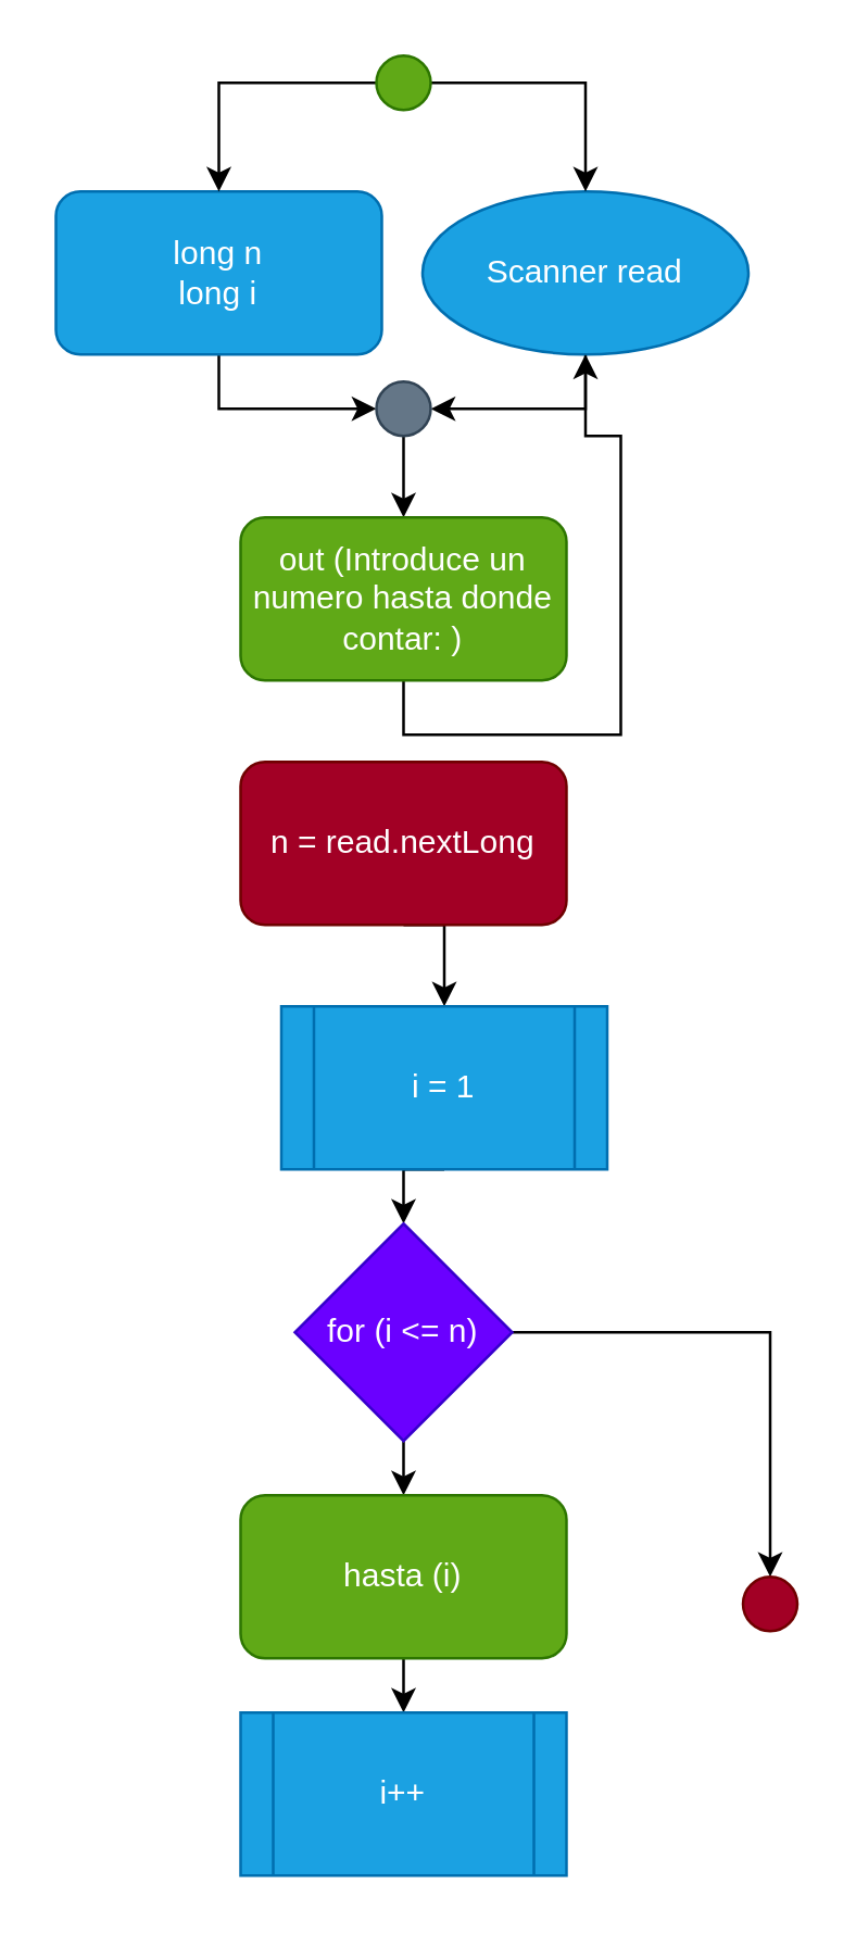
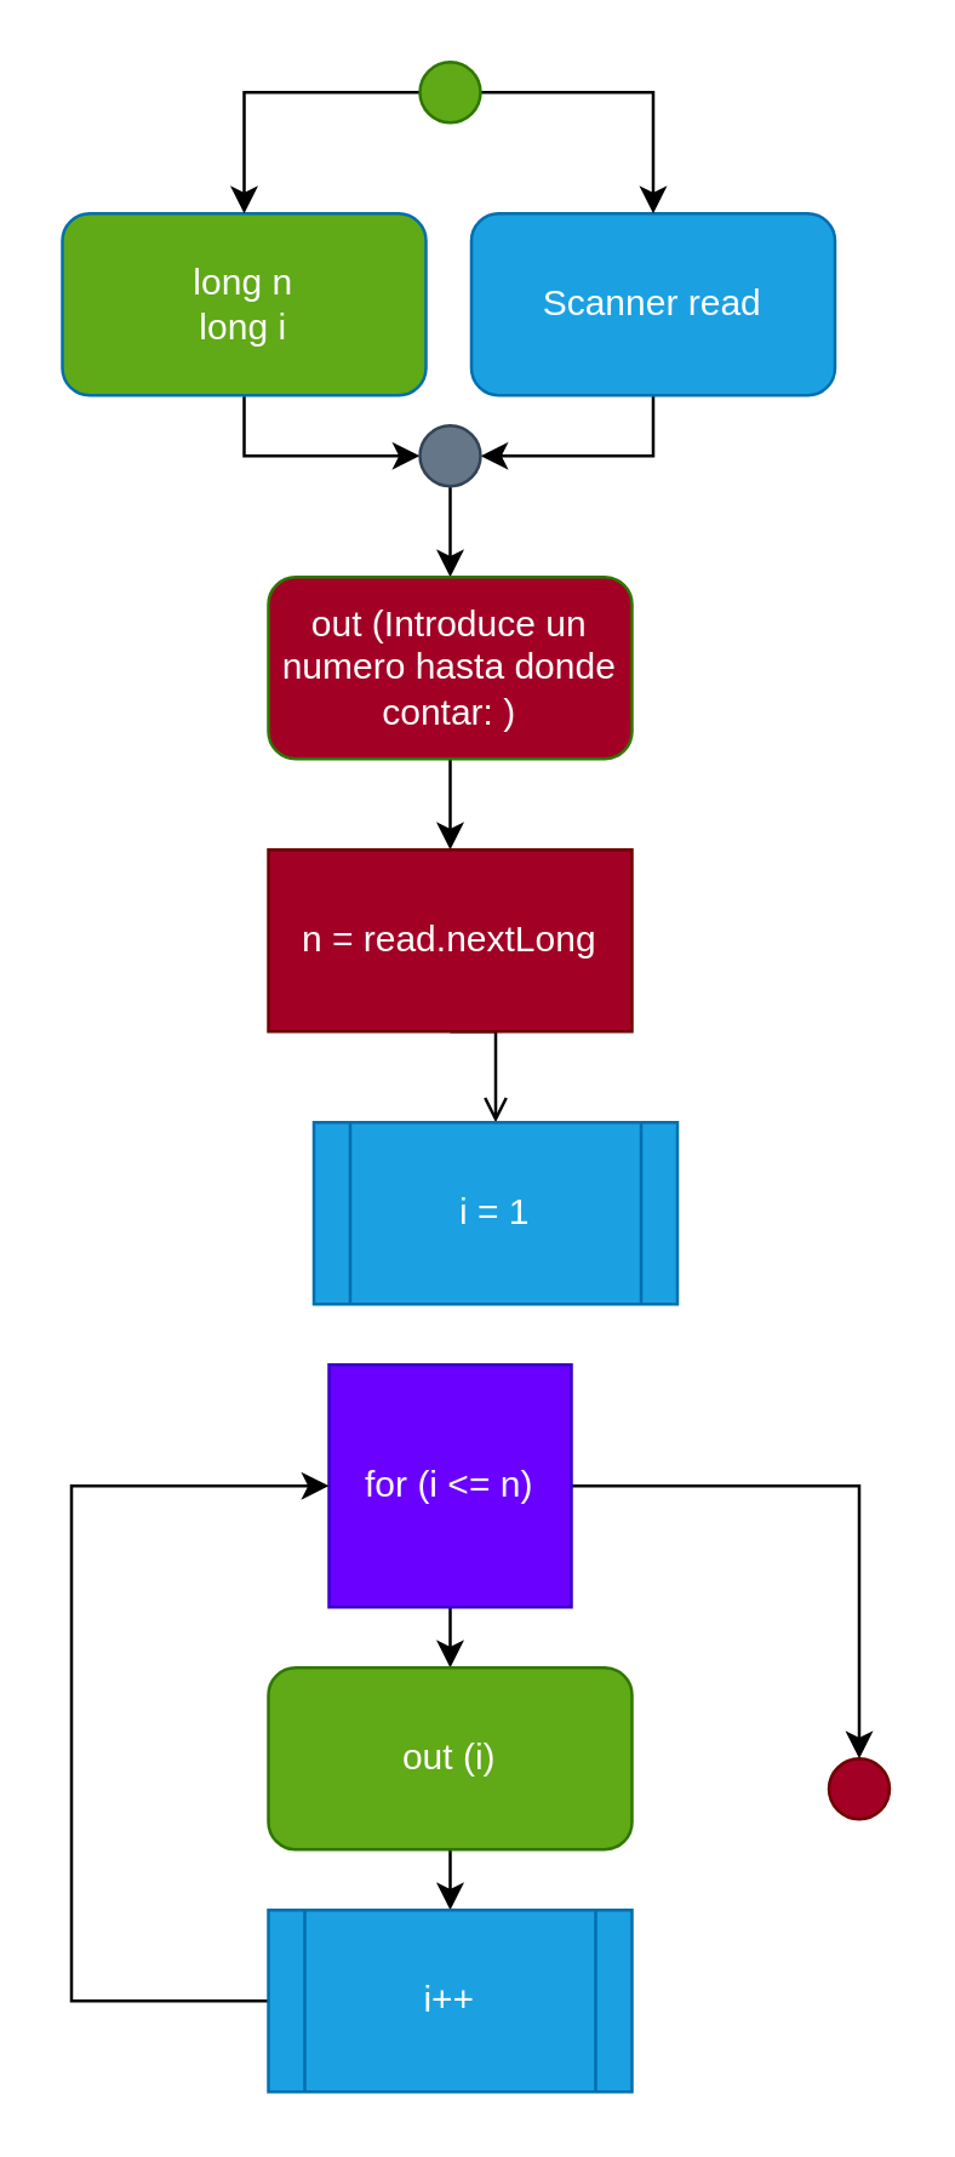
- <mxCell id="3" value="long n&lt;br&gt;long i" style="rounded=1;whiteSpace=wrap;html=1;fillColor=#1ba1e2;fontColor=#ffffff;strokeColor=#006EAF;" vertex="1" parent="1"><mxGeometry x="20" y="70" width="120" height="60" as="geometry" /></mxCell>
+ <mxCell id="3" value="long n&lt;br&gt;long i" style="rounded=1;whiteSpace=wrap;html=1;fillColor=#60a917;fontColor=#ffffff;strokeColor=#006EAF;" vertex="1" parent="1"><mxGeometry x="20" y="70" width="120" height="60" as="geometry" /></mxCell>
- <mxCell id="5" value="Scanner read" style="ellipse;whiteSpace=wrap;html=1;fillColor=#1ba1e2;fontColor=#ffffff;strokeColor=#006EAF;" vertex="1" parent="1"><mxGeometry x="155" y="70" width="120" height="60" as="geometry" /></mxCell>
+ <mxCell id="5" value="Scanner read" style="rounded=1;whiteSpace=wrap;html=1;fillColor=#1ba1e2;fontColor=#ffffff;strokeColor=#006EAF;" vertex="1" parent="1"><mxGeometry x="155" y="70" width="120" height="60" as="geometry" /></mxCell>
- <mxCell id="9" value="out (Introduce un numero hasta donde contar: )" style="rounded=1;whiteSpace=wrap;html=1;fillColor=#60a917;fontColor=#ffffff;strokeColor=#2D7600;" vertex="1" parent="1"><mxGeometry x="88" y="190" width="120" height="60" as="geometry" /></mxCell>
+ <mxCell id="9" value="out (Introduce un numero hasta donde contar: )" style="rounded=1;whiteSpace=wrap;html=1;fillColor=#a20025;fontColor=#ffffff;strokeColor=#2D7600;" vertex="1" parent="1"><mxGeometry x="88" y="190" width="120" height="60" as="geometry" /></mxCell>
- <mxCell id="8" style="edgeStyle=orthogonalEdgeStyle;rounded=0;orthogonalLoop=1;jettySize=auto;html=1;exitX=0.5;exitY=1;exitDx=0;exitDy=0;" edge="1" parent="1" source="9" target="5"><mxGeometry relative="1" as="geometry" /></mxCell>
+ <mxCell id="8" style="edgeStyle=orthogonalEdgeStyle;rounded=0;orthogonalLoop=1;jettySize=auto;html=1;exitX=0.5;exitY=1;exitDx=0;exitDy=0;entryX=0.5;entryY=0;entryDx=0;entryDy=0;" edge="1" parent="1" source="9" target="11"><mxGeometry relative="1" as="geometry" /></mxCell>
- <mxCell id="11" value="n = read.nextLong" style="rounded=1;whiteSpace=wrap;html=1;fillColor=#a20025;fontColor=#ffffff;strokeColor=#6F0000;" vertex="1" parent="1"><mxGeometry x="88" y="280" width="120" height="60" as="geometry" /></mxCell>
+ <mxCell id="11" value="n = read.nextLong" style="whiteSpace=wrap;html=1;fillColor=#a20025;fontColor=#ffffff;strokeColor=#6F0000;rounded=0;" vertex="1" parent="1"><mxGeometry x="88" y="280" width="120" height="60" as="geometry" /></mxCell>
- <mxCell id="10" style="edgeStyle=orthogonalEdgeStyle;rounded=0;orthogonalLoop=1;jettySize=auto;html=1;exitX=0.5;exitY=1;exitDx=0;exitDy=0;entryX=0.5;entryY=0;entryDx=0;entryDy=0;" edge="1" parent="1" source="11" target="13"><mxGeometry relative="1" as="geometry" /></mxCell>
+ <mxCell id="10" style="edgeStyle=orthogonalEdgeStyle;rounded=0;orthogonalLoop=1;jettySize=auto;html=1;exitX=0.5;exitY=1;exitDx=0;exitDy=0;entryX=0.5;entryY=0;entryDx=0;entryDy=0;endArrow=open;" edge="1" parent="1" source="11" target="13"><mxGeometry relative="1" as="geometry" /></mxCell>
- <mxCell id="12" style="edgeStyle=orthogonalEdgeStyle;rounded=0;orthogonalLoop=1;jettySize=auto;html=1;exitX=0.5;exitY=1;exitDx=0;exitDy=0;entryX=0.5;entryY=0;entryDx=0;entryDy=0;" edge="1" parent="1" source="13" target="19"><mxGeometry relative="1" as="geometry" /></mxCell>
- <mxCell id="19" value="for (i &amp;lt;= n)" style="rhombus;whiteSpace=wrap;html=1;fillColor=#6a00ff;fontColor=#ffffff;strokeColor=#3700CC;" vertex="1" parent="1"><mxGeometry x="108" y="450" width="80" height="80" as="geometry" /></mxCell>
+ <mxCell id="19" value="for (i &amp;lt;= n)" style="whiteSpace=wrap;html=1;fillColor=#6a00ff;fontColor=#ffffff;strokeColor=#3700CC;rounded=0;" vertex="1" parent="1"><mxGeometry x="108" y="450" width="80" height="80" as="geometry" /></mxCell>
+ <mxCell id="22" style="edgeStyle=orthogonalEdgeStyle;rounded=0;orthogonalLoop=1;jettySize=auto;html=1;exitX=0;exitY=0.5;exitDx=0;exitDy=0;entryX=0;entryY=0.5;entryDx=0;entryDy=0;" edge="1" parent="1" source="23" target="19"><mxGeometry relative="1" as="geometry"><mxPoint x="-57" y="562.308" as="targetPoint" /><Array as="points"><mxPoint x="23" y="660" /><mxPoint x="23" y="490" /></Array></mxGeometry></mxCell>
- <mxCell id="21" value="hasta (i)" style="rounded=1;whiteSpace=wrap;html=1;fillColor=#60a917;fontColor=#ffffff;strokeColor=#2D7600;" vertex="1" parent="1"><mxGeometry x="88" y="550" width="120" height="60" as="geometry" /></mxCell>
+ <mxCell id="21" value="out (i)" style="rounded=1;whiteSpace=wrap;html=1;fillColor=#60a917;fontColor=#ffffff;strokeColor=#2D7600;" vertex="1" parent="1"><mxGeometry x="88" y="550" width="120" height="60" as="geometry" /></mxCell>
